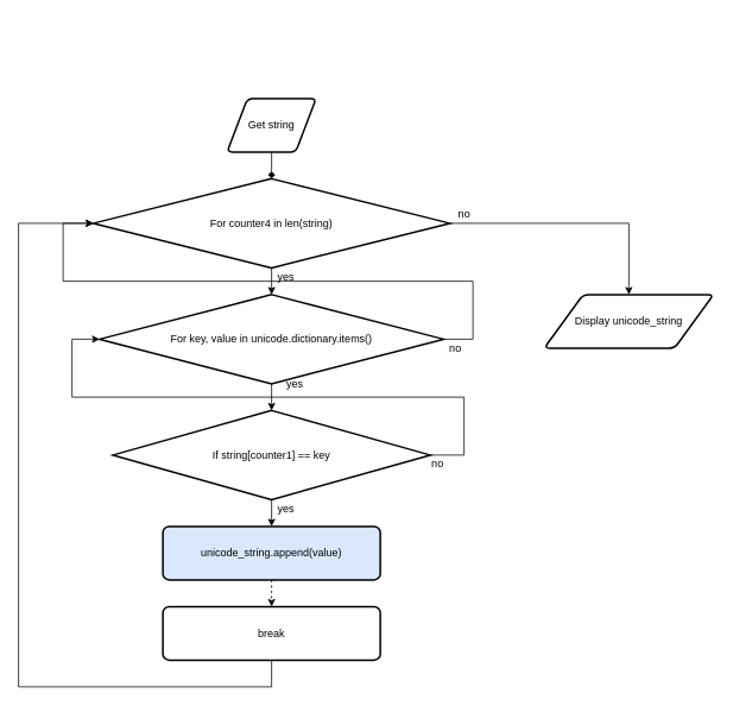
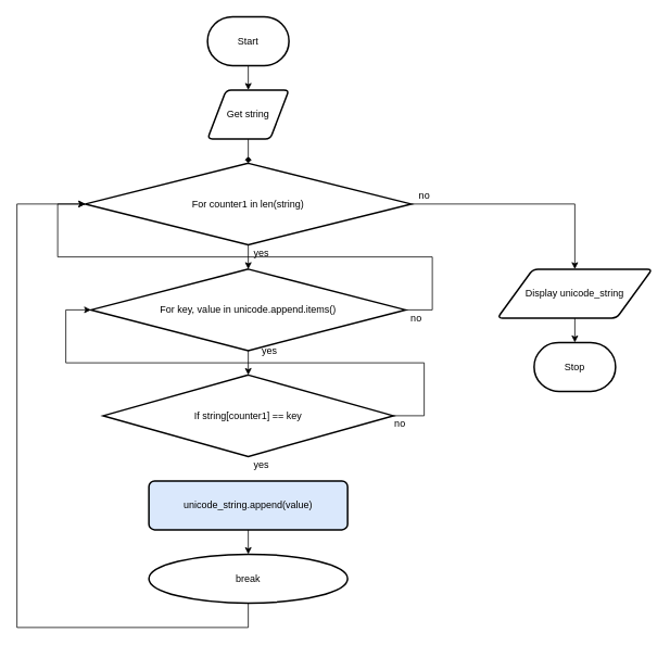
+ <mxCell id="3" value="Start" style="strokeWidth=2;html=1;shape=mxgraph.flowchart.terminator;whiteSpace=wrap;" parent="1" vertex="1"><mxGeometry x="254" y="20" width="100" height="60" as="geometry" /></mxCell>
+ <mxCell id="2" value="" style="edgeStyle=none;html=1;" parent="1" source="3" target="5" edge="1"><mxGeometry relative="1" as="geometry" /></mxCell>
- <mxCell id="13" value="For counter4 in len(string)" style="strokeWidth=2;html=1;shape=mxgraph.flowchart.decision;whiteSpace=wrap;" vertex="1" parent="1"><mxGeometry x="104" y="200" width="400" height="100" as="geometry" /></mxCell>
+ <mxCell id="13" value="For counter1 in len(string)" style="strokeWidth=2;html=1;shape=mxgraph.flowchart.decision;whiteSpace=wrap;" vertex="1" parent="1"><mxGeometry x="104" y="200" width="400" height="100" as="geometry" /></mxCell>
- <mxCell id="16" value="For key, value in unicode.dictionary.items()" style="strokeWidth=2;html=1;shape=mxgraph.flowchart.decision;whiteSpace=wrap;" vertex="1" parent="1"><mxGeometry x="111" y="330" width="386" height="100" as="geometry" /></mxCell>
+ <mxCell id="16" value="For key, value in unicode.append.items()" style="strokeWidth=2;html=1;shape=mxgraph.flowchart.decision;whiteSpace=wrap;" vertex="1" parent="1"><mxGeometry x="111" y="330" width="386" height="100" as="geometry" /></mxCell>
+ <mxCell id="8" value="" style="edgeStyle=none;html=1;" parent="1" source="9" target="10" edge="1"><mxGeometry relative="1" as="geometry" /></mxCell>
+ <mxCell id="10" value="Stop" style="strokeWidth=2;html=1;shape=mxgraph.flowchart.terminator;whiteSpace=wrap;" parent="1" vertex="1"><mxGeometry x="655" y="420" width="100" height="60" as="geometry" /></mxCell>
- <mxCell id="17" value="" style="edgeStyle=none;html=1;" edge="1" parent="1" source="19" target="7"><mxGeometry relative="1" as="geometry" /></mxCell>
- <mxCell id="6" value="" style="edgeStyle=none;html=1;dashed=1;" edge="1" parent="1" source="7" target="21"><mxGeometry relative="1" as="geometry" /></mxCell>
+ <mxCell id="6" value="" style="edgeStyle=none;html=1;" edge="1" parent="1" source="7" target="21"><mxGeometry relative="1" as="geometry" /></mxCell>
- <mxCell id="21" value="break" style="rounded=1;whiteSpace=wrap;html=1;absoluteArcSize=1;arcSize=14;strokeWidth=2;" vertex="1" parent="1"><mxGeometry x="182" y="680" width="244" height="60" as="geometry" /></mxCell>
+ <mxCell id="21" value="break" style="ellipse;whiteSpace=wrap;html=1;absoluteArcSize=1;arcSize=14;strokeWidth=2;" vertex="1" parent="1"><mxGeometry x="182" y="680" width="244" height="60" as="geometry" /></mxCell>
